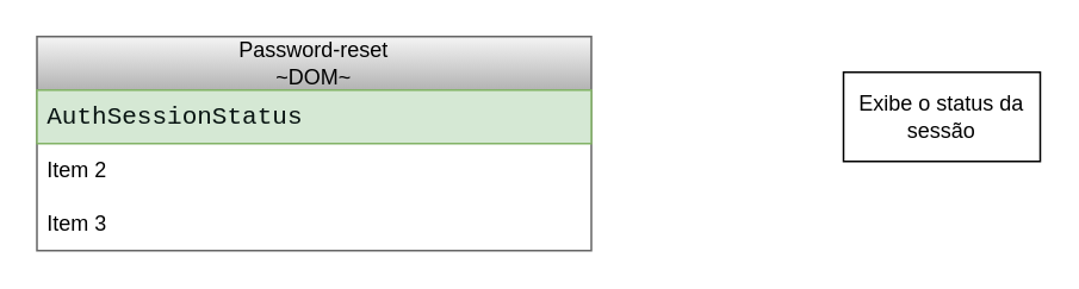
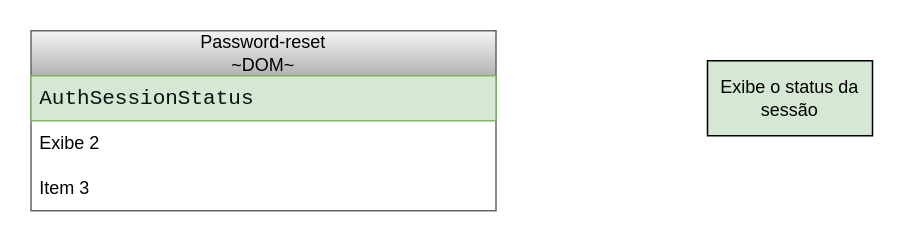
- <mxCell id="6" value="Exibe o status da sessão" style="html=1;whiteSpace=wrap;" vertex="1" parent="1"><mxGeometry x="471" y="40" width="110" height="50" as="geometry" /></mxCell>
+ <mxCell id="6" value="Exibe o status da sessão" style="html=1;whiteSpace=wrap;fillColor=#d5e8d4;" vertex="1" parent="1"><mxGeometry x="471" y="40" width="110" height="50" as="geometry" /></mxCell>
- <mxCell id="4" value="Item 2" style="text;strokeColor=none;fillColor=none;align=left;verticalAlign=middle;spacingLeft=4;spacingRight=4;overflow=hidden;points=[[0,0.5],[1,0.5]];portConstraint=eastwest;rotatable=0;whiteSpace=wrap;html=1;" vertex="1" parent="2"><mxGeometry y="60" width="310" height="30" as="geometry" /></mxCell>
+ <mxCell id="4" value="Exibe 2" style="text;strokeColor=none;fillColor=none;align=left;verticalAlign=middle;spacingLeft=4;spacingRight=4;overflow=hidden;points=[[0,0.5],[1,0.5]];portConstraint=eastwest;rotatable=0;whiteSpace=wrap;html=1;" vertex="1" parent="2"><mxGeometry y="60" width="310" height="30" as="geometry" /></mxCell>
